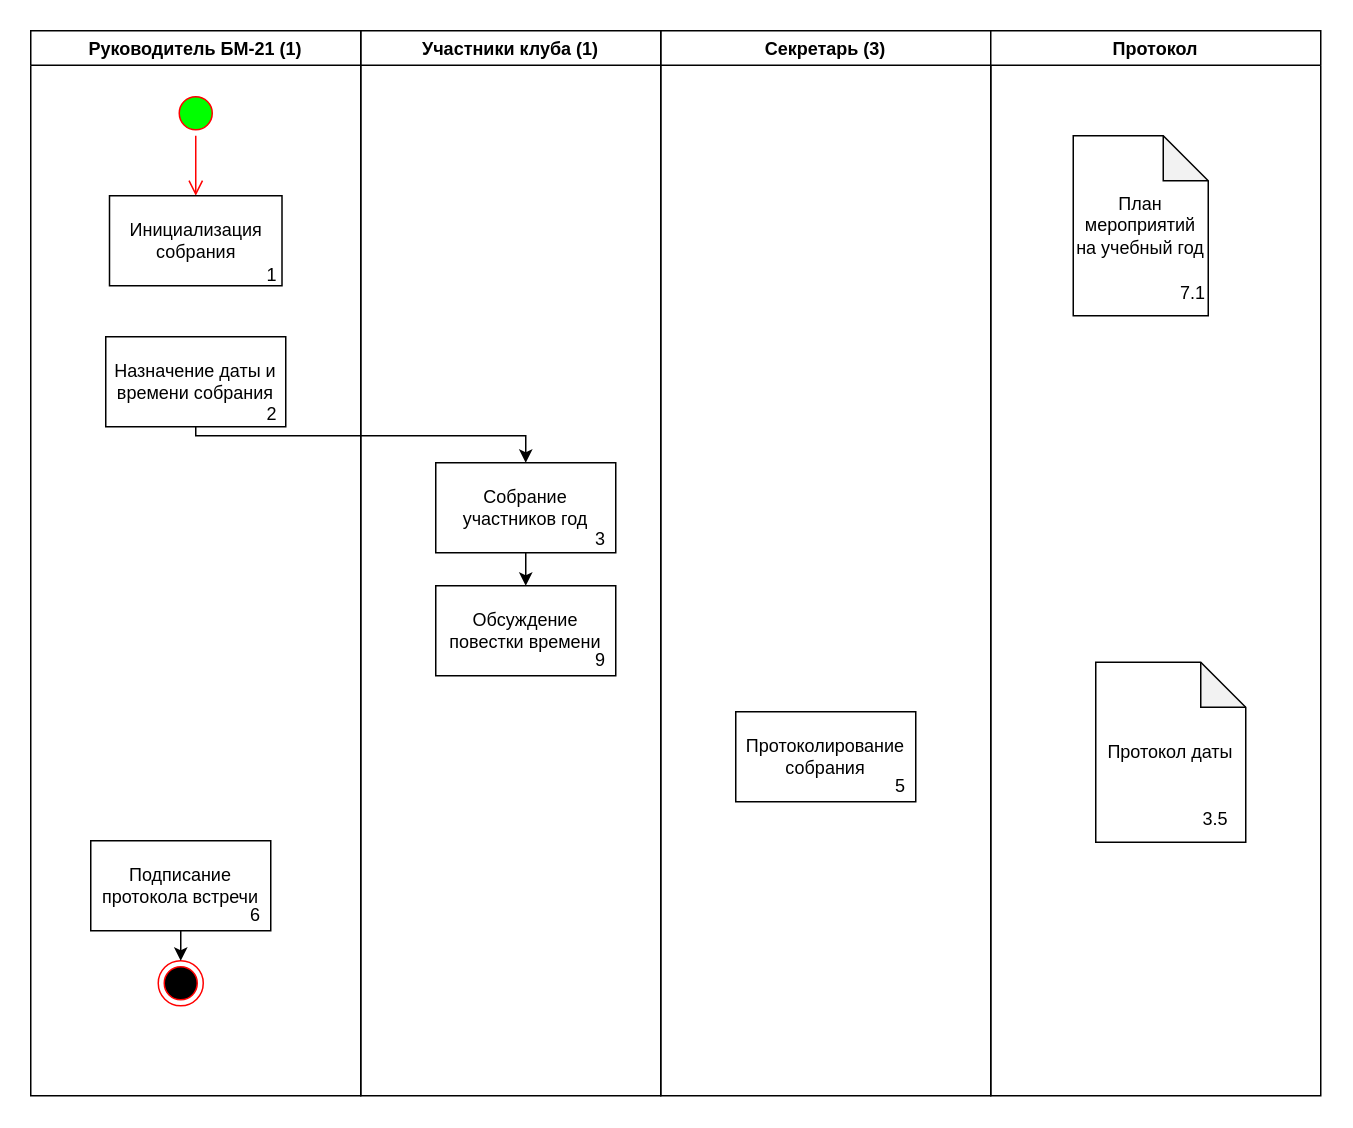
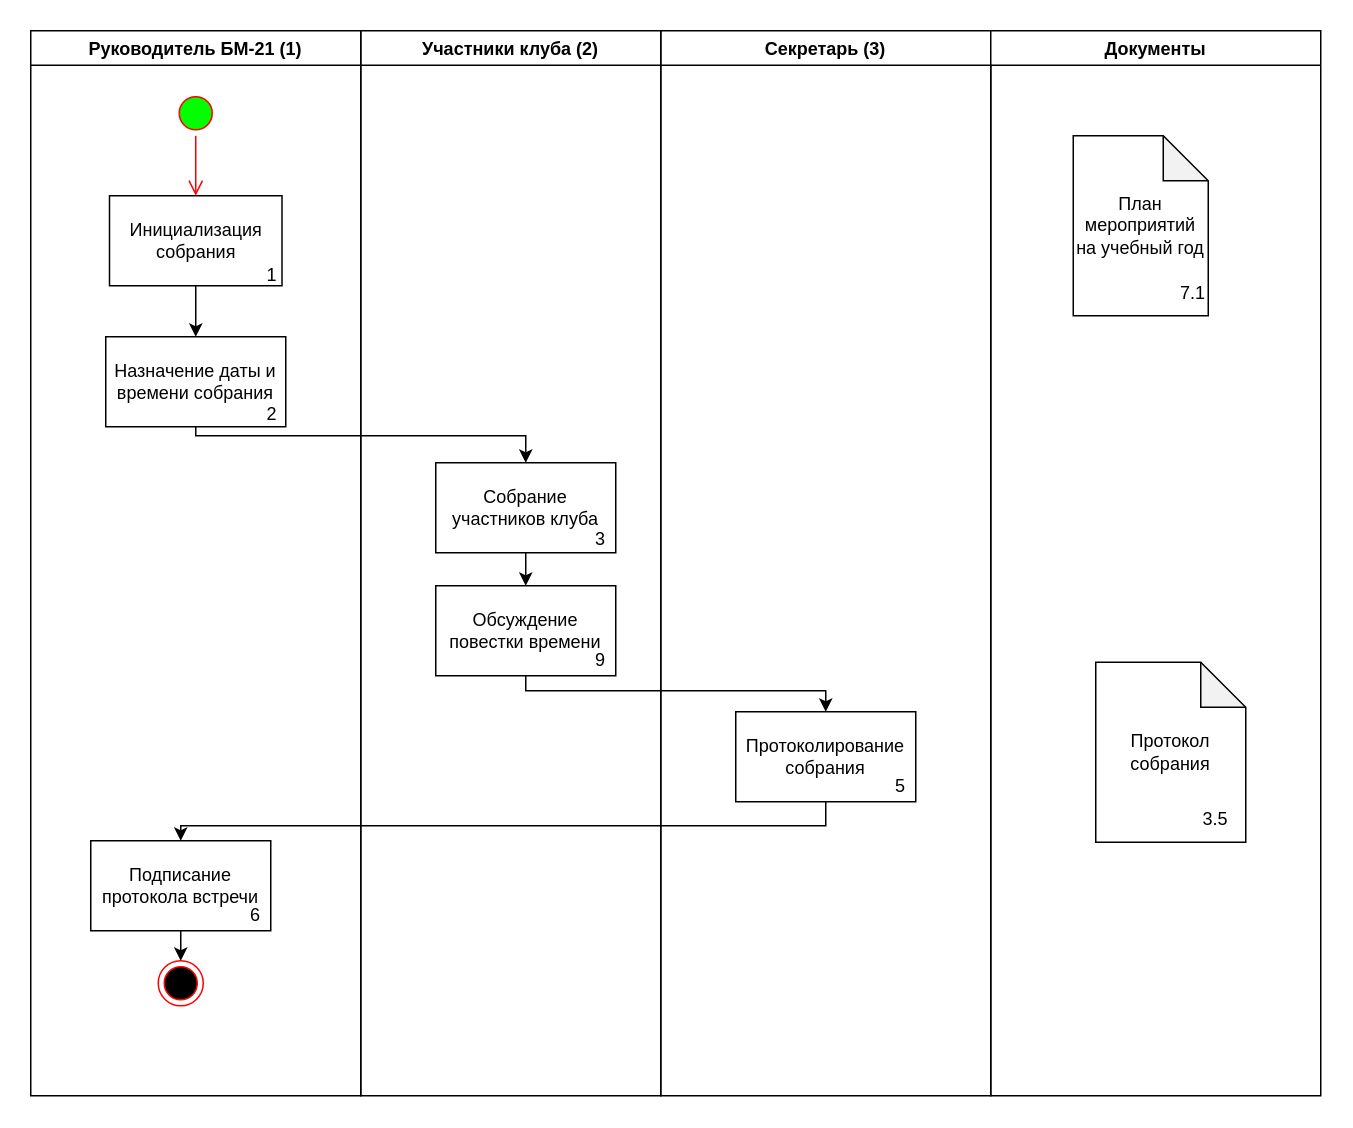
- <mxCell id="5" value="Участники клуба (1)" style="swimlane;fillColor=none;startSize=23;" parent="1" vertex="1"><mxGeometry x="240" y="20" width="200" height="710" as="geometry" /></mxCell>
+ <mxCell id="5" value="Участники клуба (2)" style="swimlane;fillColor=none;startSize=23;" parent="1" vertex="1"><mxGeometry x="240" y="20" width="200" height="710" as="geometry" /></mxCell>
- <mxCell id="14" value="Протокол" style="swimlane;" parent="1" vertex="1"><mxGeometry x="660" y="20" width="220" height="710" as="geometry" /></mxCell>
+ <mxCell id="14" value="Документы" style="swimlane;" parent="1" vertex="1"><mxGeometry x="660" y="20" width="220" height="710" as="geometry" /></mxCell>
+ <mxCell id="29" value="" style="edgeStyle=orthogonalEdgeStyle;rounded=0;orthogonalLoop=1;jettySize=auto;html=1;entryX=0.5;entryY=0;entryDx=0;entryDy=0;" parent="19" source="22" target="28" edge="1"><mxGeometry relative="1" as="geometry"><Array as="points"><mxPoint x="110" y="190" /><mxPoint x="110" y="190" /></Array></mxGeometry></mxCell>
- <mxCell id="6" value="Собрание участников год" style="whiteSpace=wrap;html=1;fillColor=none;rounded=0;" parent="5" vertex="1"><mxGeometry x="50" y="288" width="120" height="60" as="geometry" /></mxCell>
+ <mxCell id="6" value="Собрание участников клуба" style="whiteSpace=wrap;html=1;fillColor=none;rounded=0;" parent="5" vertex="1"><mxGeometry x="50" y="288" width="120" height="60" as="geometry" /></mxCell>
+ <mxCell id="13" value="" style="endArrow=classic;html=1;rounded=0;exitX=0.5;exitY=1;exitDx=0;exitDy=0;" parent="5" source="10" target="7" edge="1"><mxGeometry width="50" height="50" relative="1" as="geometry"><mxPoint x="130" y="594" as="sourcePoint" /><mxPoint x="180" y="544" as="targetPoint" /><Array as="points"><mxPoint x="110" y="440" /><mxPoint x="310" y="440" /></Array></mxGeometry></mxCell>
- <mxCell id="15" value="Протокол даты" style="shape=note;whiteSpace=wrap;html=1;backgroundOutline=1;darkOpacity=0.05;fillColor=none;" parent="14" vertex="1"><mxGeometry x="70" y="421" width="100" height="120" as="geometry" /></mxCell>
+ <mxCell id="15" value="Протокол собрания" style="shape=note;whiteSpace=wrap;html=1;backgroundOutline=1;darkOpacity=0.05;fillColor=none;" parent="14" vertex="1"><mxGeometry x="70" y="421" width="100" height="120" as="geometry" /></mxCell>
+ <mxCell id="4" value="" style="edgeStyle=orthogonalEdgeStyle;rounded=0;orthogonalLoop=1;jettySize=auto;html=1;exitX=0.5;exitY=1;exitDx=0;exitDy=0;" parent="1" source="7" target="23" edge="1"><mxGeometry relative="1" as="geometry"><Array as="points"><mxPoint x="550" y="550" /><mxPoint x="120" y="550" /></Array></mxGeometry></mxCell>
